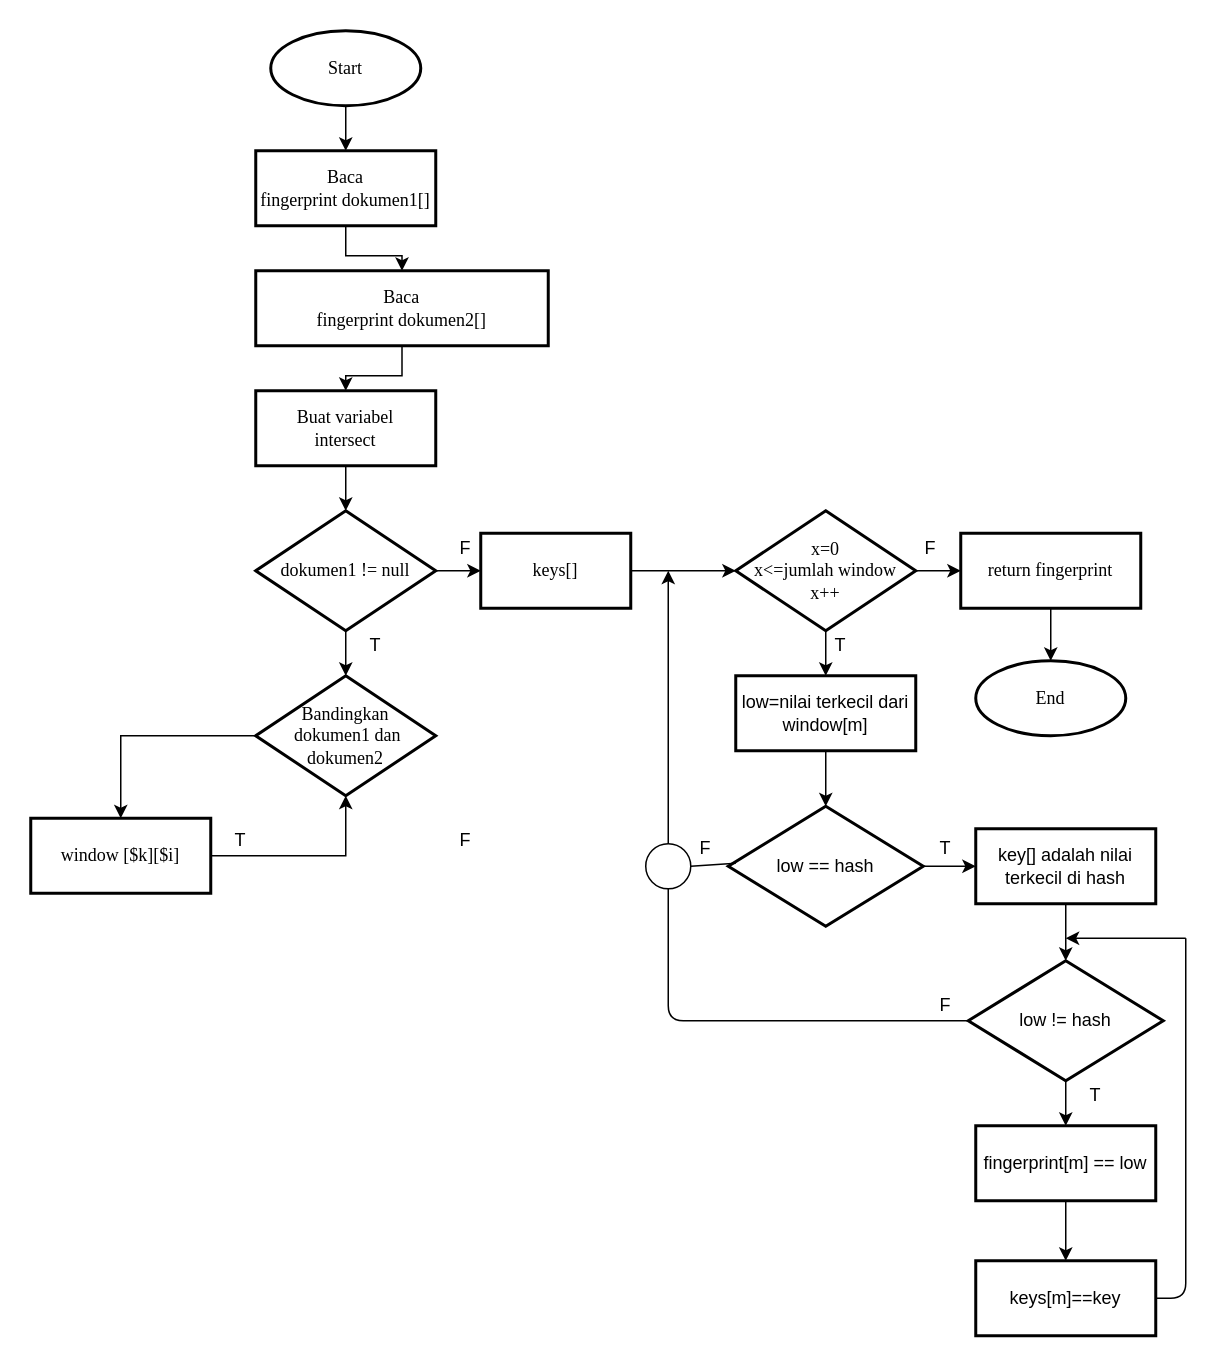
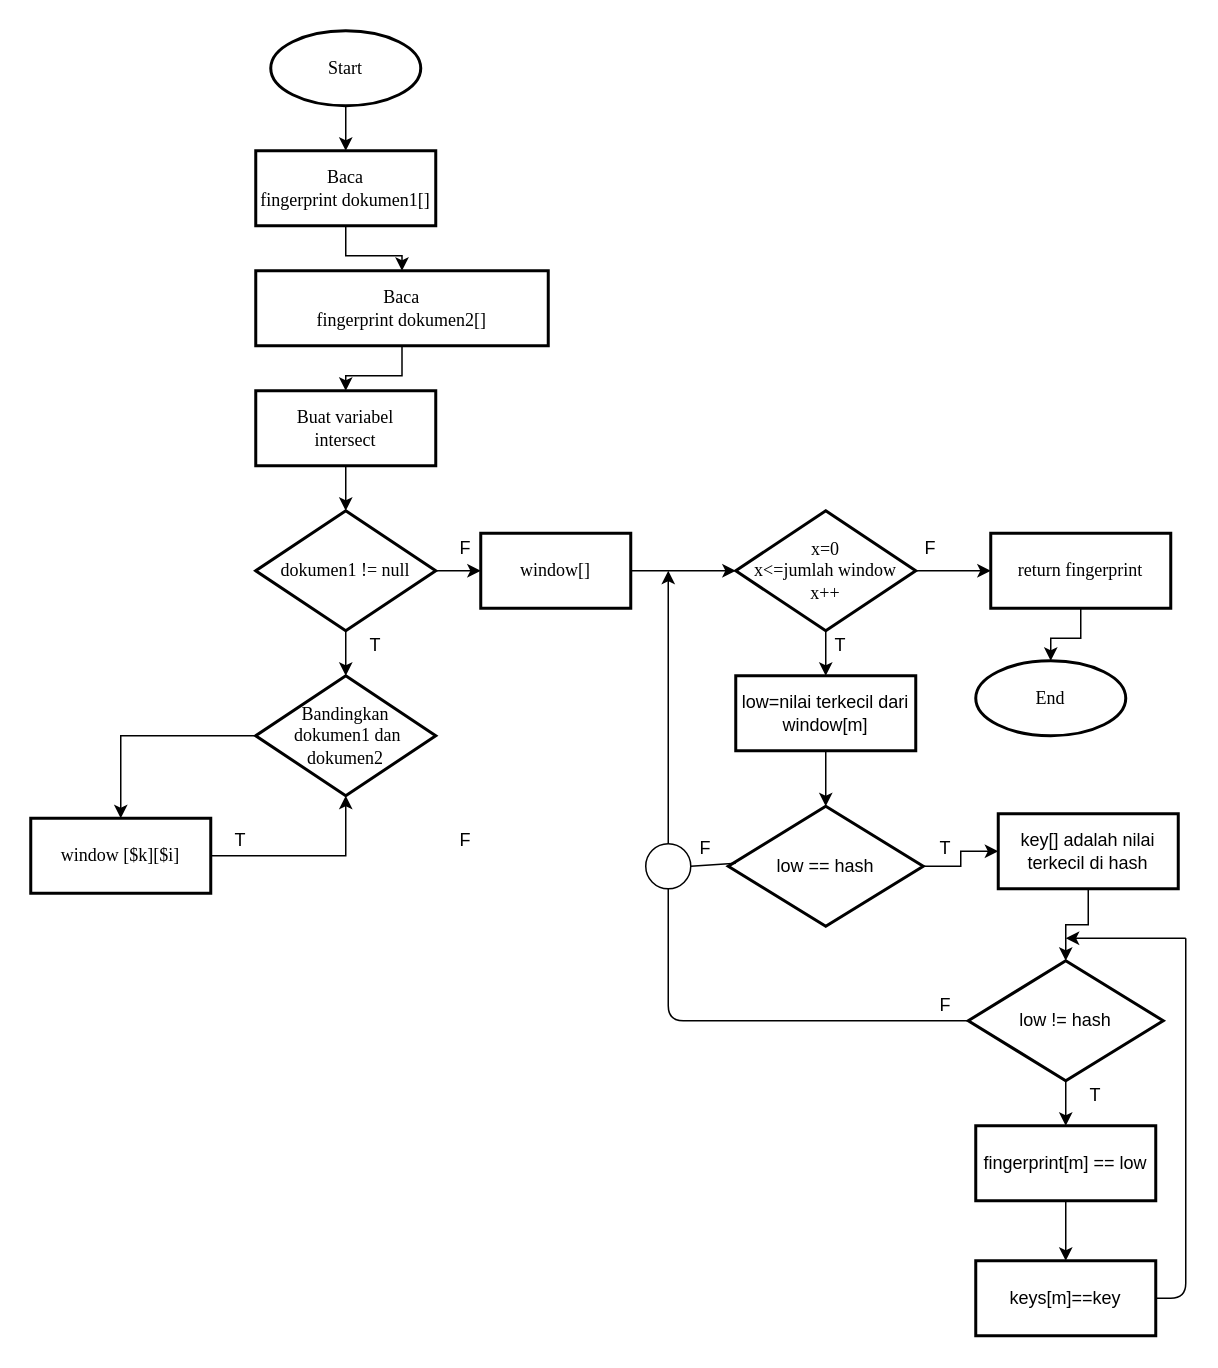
- <mxCell id="17" value="&lt;font face=&quot;Times New Roman&quot;&gt;keys[]&lt;/font&gt;" style="whiteSpace=wrap;html=1;strokeWidth=2;" vertex="1" parent="1"><mxGeometry x="320" y="355" width="100" height="50" as="geometry" /></mxCell>
+ <mxCell id="17" value="&lt;font face=&quot;Times New Roman&quot;&gt;window[]&lt;/font&gt;" style="whiteSpace=wrap;html=1;strokeWidth=2;" vertex="1" parent="1"><mxGeometry x="320" y="355" width="100" height="50" as="geometry" /></mxCell>
- <mxCell id="27" value="&lt;font face=&quot;Times New Roman&quot;&gt;return fingerprint&lt;/font&gt;" style="whiteSpace=wrap;html=1;strokeWidth=2;" vertex="1" parent="1"><mxGeometry x="640" y="355" width="120" height="50" as="geometry" /></mxCell>
+ <mxCell id="27" value="&lt;font face=&quot;Times New Roman&quot;&gt;return fingerprint&lt;/font&gt;" style="whiteSpace=wrap;html=1;strokeWidth=2;" vertex="1" parent="1"><mxGeometry x="660" y="355" width="120" height="50" as="geometry" /></mxCell>
- <mxCell id="37" value="key[] adalah nilai terkecil di hash" style="whiteSpace=wrap;html=1;strokeWidth=2;" vertex="1" parent="1"><mxGeometry x="650" y="552" width="120" height="50" as="geometry" /></mxCell>
+ <mxCell id="37" value="key[] adalah nilai terkecil di hash" style="whiteSpace=wrap;html=1;strokeWidth=2;" vertex="1" parent="1"><mxGeometry x="665" y="542" width="120" height="50" as="geometry" /></mxCell>
